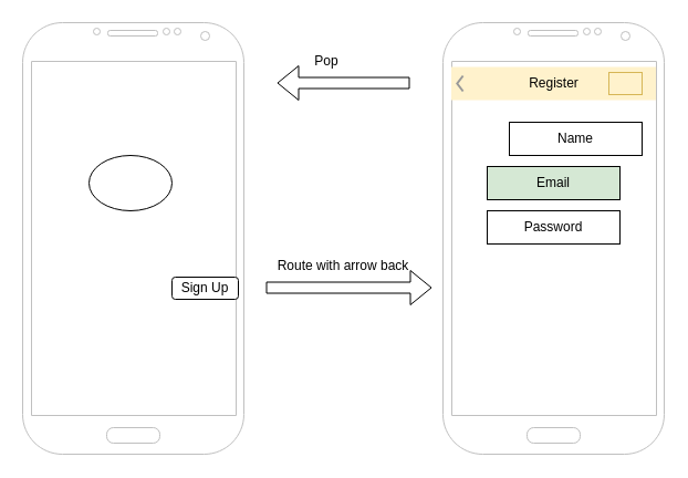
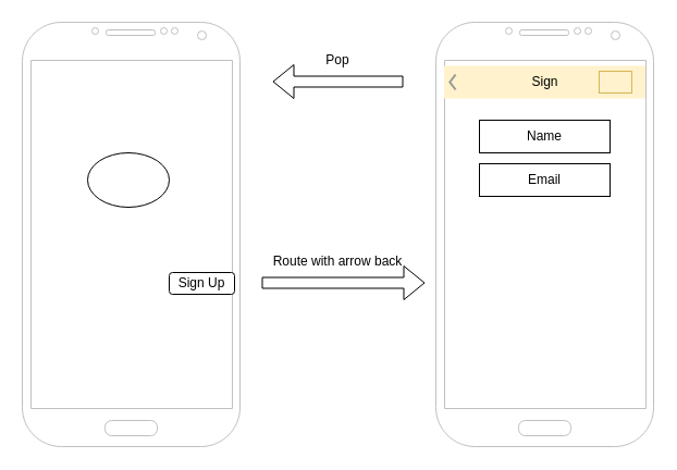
- <mxCell id="14" value="Pop" style="text;html=1;strokeColor=none;fillColor=none;align=center;verticalAlign=middle;whiteSpace=wrap;rounded=0;" vertex="1" parent="1"><mxGeometry x="275" y="45" width="40" height="20" as="geometry" /></mxCell>
+ <mxCell id="14" value="Pop" style="text;html=1;strokeColor=none;fillColor=none;align=center;verticalAlign=middle;whiteSpace=wrap;rounded=0;" vertex="1" parent="1"><mxGeometry x="290" y="45" width="40" height="20" as="geometry" /></mxCell>
- <mxCell id="6" value="Register" style="strokeWidth=1;html=1;shadow=0;dashed=0;shape=mxgraph.android.action_bar;fillColor=#fff2cc;strokeColor=#d6b656;strokeWidth=2;" vertex="1" parent="1"><mxGeometry x="407.5" y="60" width="185" height="30" as="geometry" /></mxCell>
+ <mxCell id="6" value="Sign" style="strokeWidth=1;html=1;shadow=0;dashed=0;shape=mxgraph.android.action_bar;fillColor=#fff2cc;strokeColor=#d6b656;strokeWidth=2;" vertex="1" parent="1"><mxGeometry x="407.5" y="60" width="185" height="30" as="geometry" /></mxCell>
- <mxCell id="8" value="Name" style="rounded=0;whiteSpace=wrap;html=1;" vertex="1" parent="1"><mxGeometry x="460" y="110" width="120" height="30" as="geometry" /></mxCell>
+ <mxCell id="8" value="Name" style="rounded=0;whiteSpace=wrap;html=1;" vertex="1" parent="1"><mxGeometry x="440" y="110" width="120" height="30" as="geometry" /></mxCell>
- <mxCell id="9" value="Email" style="rounded=0;whiteSpace=wrap;html=1;fillColor=#d5e8d4;" vertex="1" parent="1"><mxGeometry x="440" y="150" width="120" height="30" as="geometry" /></mxCell>
+ <mxCell id="9" value="Email" style="rounded=0;whiteSpace=wrap;html=1;" vertex="1" parent="1"><mxGeometry x="440" y="150" width="120" height="30" as="geometry" /></mxCell>
- <mxCell id="10" value="Password" style="rounded=0;whiteSpace=wrap;html=1;" vertex="1" parent="1"><mxGeometry x="440" y="190" width="120" height="30" as="geometry" /></mxCell>
